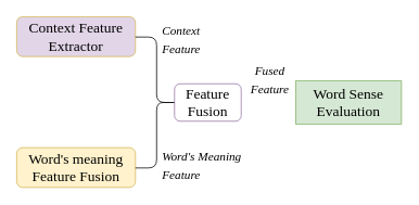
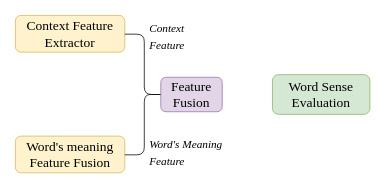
- <mxCell id="6" value="&lt;font style=&quot;font-size: 18px;&quot; face=&quot;Times New Roman&quot;&gt;Context Feature&lt;br&gt;Extractor&lt;br&gt;&lt;/font&gt;" style="rounded=1;whiteSpace=wrap;html=1;fillColor=#e1d5e7;strokeColor=#d6b656;" vertex="1" parent="1"><mxGeometry x="20" y="20" width="146" height="49" as="geometry" /></mxCell>
+ <mxCell id="6" value="&lt;font style=&quot;font-size: 18px;&quot; face=&quot;Times New Roman&quot;&gt;Context Feature&lt;br&gt;Extractor&lt;br&gt;&lt;/font&gt;" style="rounded=1;whiteSpace=wrap;html=1;fillColor=#fff2cc;strokeColor=#d6b656;" vertex="1" parent="1"><mxGeometry x="20" y="20" width="146" height="49" as="geometry" /></mxCell>
- <mxCell id="4" value="&lt;i style=&quot;font-size: 15px;&quot;&gt;Fused &lt;br&gt;Feature&lt;/i&gt;" style="text;html=1;align=center;verticalAlign=middle;resizable=0;points=[];autosize=1;strokeColor=none;fillColor=none;fontSize=18;fontFamily=Times New Roman;" parent="1" vertex="1"><mxGeometry x="298" y="69" width="65" height="55" as="geometry" /></mxCell>
- <mxCell id="3" value="&lt;font style=&quot;font-size: 18px;&quot; face=&quot;Times New Roman&quot;&gt;Feature Fusion&lt;/font&gt;" style="rounded=1;whiteSpace=wrap;html=1;fillColor=#ffffff;strokeColor=#9673a6;" parent="1" vertex="1"><mxGeometry x="214" y="102.5" width="82" height="46" as="geometry" /></mxCell>
+ <mxCell id="3" value="&lt;font style=&quot;font-size: 18px;&quot; face=&quot;Times New Roman&quot;&gt;Feature Fusion&lt;/font&gt;" style="rounded=1;whiteSpace=wrap;html=1;fillColor=#e1d5e7;strokeColor=#9673a6;" parent="1" vertex="1"><mxGeometry x="214" y="102.5" width="82" height="46" as="geometry" /></mxCell>
- <mxCell id="2" value="&lt;font style=&quot;font-size: 18px;&quot; face=&quot;Times New Roman&quot;&gt;Word Sense Evaluation&lt;/font&gt;" style="whiteSpace=wrap;html=1;fillColor=#d5e8d4;strokeColor=#82b366;rounded=0;" parent="1" vertex="1"><mxGeometry x="363" y="99" width="130" height="53" as="geometry" /></mxCell>
+ <mxCell id="2" value="&lt;font style=&quot;font-size: 18px;&quot; face=&quot;Times New Roman&quot;&gt;Word Sense Evaluation&lt;/font&gt;" style="rounded=1;whiteSpace=wrap;html=1;fillColor=#d5e8d4;strokeColor=#82b366;" parent="1" vertex="1"><mxGeometry x="363" y="99" width="130" height="53" as="geometry" /></mxCell>
